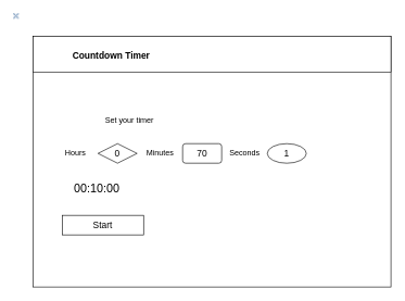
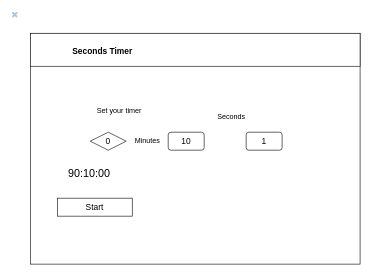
- <mxCell id="7" value="&lt;font style=&quot;font-size: 14px;&quot;&gt;&lt;b&gt;Countdown Timer&lt;/b&gt;&lt;/font&gt;" style="text;html=1;align=center;verticalAlign=middle;resizable=0;points=[];autosize=1;strokeColor=none;fillColor=none;fontSize=14;" parent="1" vertex="1"><mxGeometry x="95" y="70" width="150" height="30" as="geometry" /></mxCell>
+ <mxCell id="7" value="&lt;font style=&quot;font-size: 14px;&quot;&gt;&lt;b&gt;Seconds Timer&lt;/b&gt;&lt;/font&gt;" style="text;html=1;align=center;verticalAlign=middle;resizable=0;points=[];autosize=1;strokeColor=none;fillColor=none;fontSize=14;" parent="1" vertex="1"><mxGeometry x="95" y="70" width="150" height="30" as="geometry" /></mxCell>
- <mxCell id="10" value="Hours" style="text;html=1;align=center;verticalAlign=middle;resizable=0;points=[];autosize=1;strokeColor=none;fillColor=none;" parent="1" vertex="1"><mxGeometry x="85" y="220" width="60" height="30" as="geometry" /></mxCell>
- <mxCell id="8" value="70" style="rounded=1;whiteSpace=wrap;html=1;fontSize=14;" parent="1" vertex="1"><mxGeometry x="280" y="220" width="60" height="30" as="geometry" /></mxCell>
+ <mxCell id="8" value="10" style="rounded=1;whiteSpace=wrap;html=1;fontSize=14;" parent="1" vertex="1"><mxGeometry x="280" y="220" width="60" height="30" as="geometry" /></mxCell>
- <mxCell id="12" value="Seconds" style="text;html=1;align=center;verticalAlign=middle;resizable=0;points=[];autosize=1;strokeColor=none;fillColor=none;" parent="1" vertex="1"><mxGeometry x="340" y="220" width="70" height="30" as="geometry" /></mxCell>
+ <mxCell id="12" value="Seconds" style="text;html=1;align=center;verticalAlign=middle;resizable=0;points=[];autosize=1;strokeColor=none;fillColor=none;" parent="1" vertex="1"><mxGeometry x="350" y="180" width="70" height="30" as="geometry" /></mxCell>
- <mxCell id="9" value="1" style="ellipse;whiteSpace=wrap;html=1;fontSize=14;" parent="1" vertex="1"><mxGeometry x="410" y="220" width="60" height="30" as="geometry" /></mxCell>
+ <mxCell id="9" value="1" style="rounded=1;whiteSpace=wrap;html=1;fontSize=14;" parent="1" vertex="1"><mxGeometry x="410" y="220" width="60" height="30" as="geometry" /></mxCell>
- <mxCell id="14" value="00:10:00" style="text;html=1;align=center;verticalAlign=middle;resizable=0;points=[];autosize=1;strokeColor=none;fillColor=none;fontSize=18;" parent="1" vertex="1"><mxGeometry x="102.5" y="270" width="90" height="40" as="geometry" /></mxCell>
+ <mxCell id="14" value="90:10:00" style="text;html=1;align=center;verticalAlign=middle;resizable=0;points=[];autosize=1;strokeColor=none;fillColor=none;fontSize=18;" parent="1" vertex="1"><mxGeometry x="102.5" y="270" width="90" height="40" as="geometry" /></mxCell>
